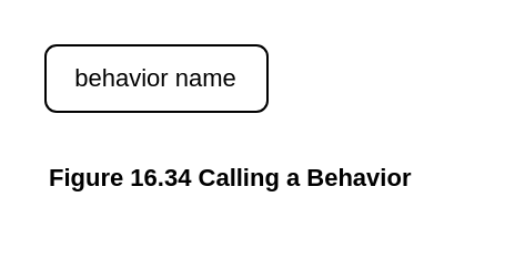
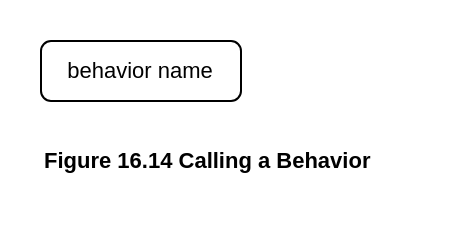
- <mxCell id="3" value="&lt;b&gt;Figure 16.34 Calling a Behavior&lt;/b&gt;" style="text;html=1;align=left;verticalAlign=middle;resizable=0;points=[];autosize=1;strokeColor=none;fillColor=none;fontSize=11;fontFamily=Helvetica;fontColor=default;" parent="1" vertex="1"><mxGeometry y="65" width="190" height="30" as="geometry" x="20" /></mxCell>
+ <mxCell id="3" value="&lt;b&gt;Figure 16.14 Calling a Behavior&lt;/b&gt;" style="text;html=1;align=left;verticalAlign=middle;resizable=0;points=[];autosize=1;strokeColor=none;fillColor=none;fontSize=11;fontFamily=Helvetica;fontColor=default;" parent="1" vertex="1"><mxGeometry y="65" width="190" height="30" as="geometry" x="20" /></mxCell>
